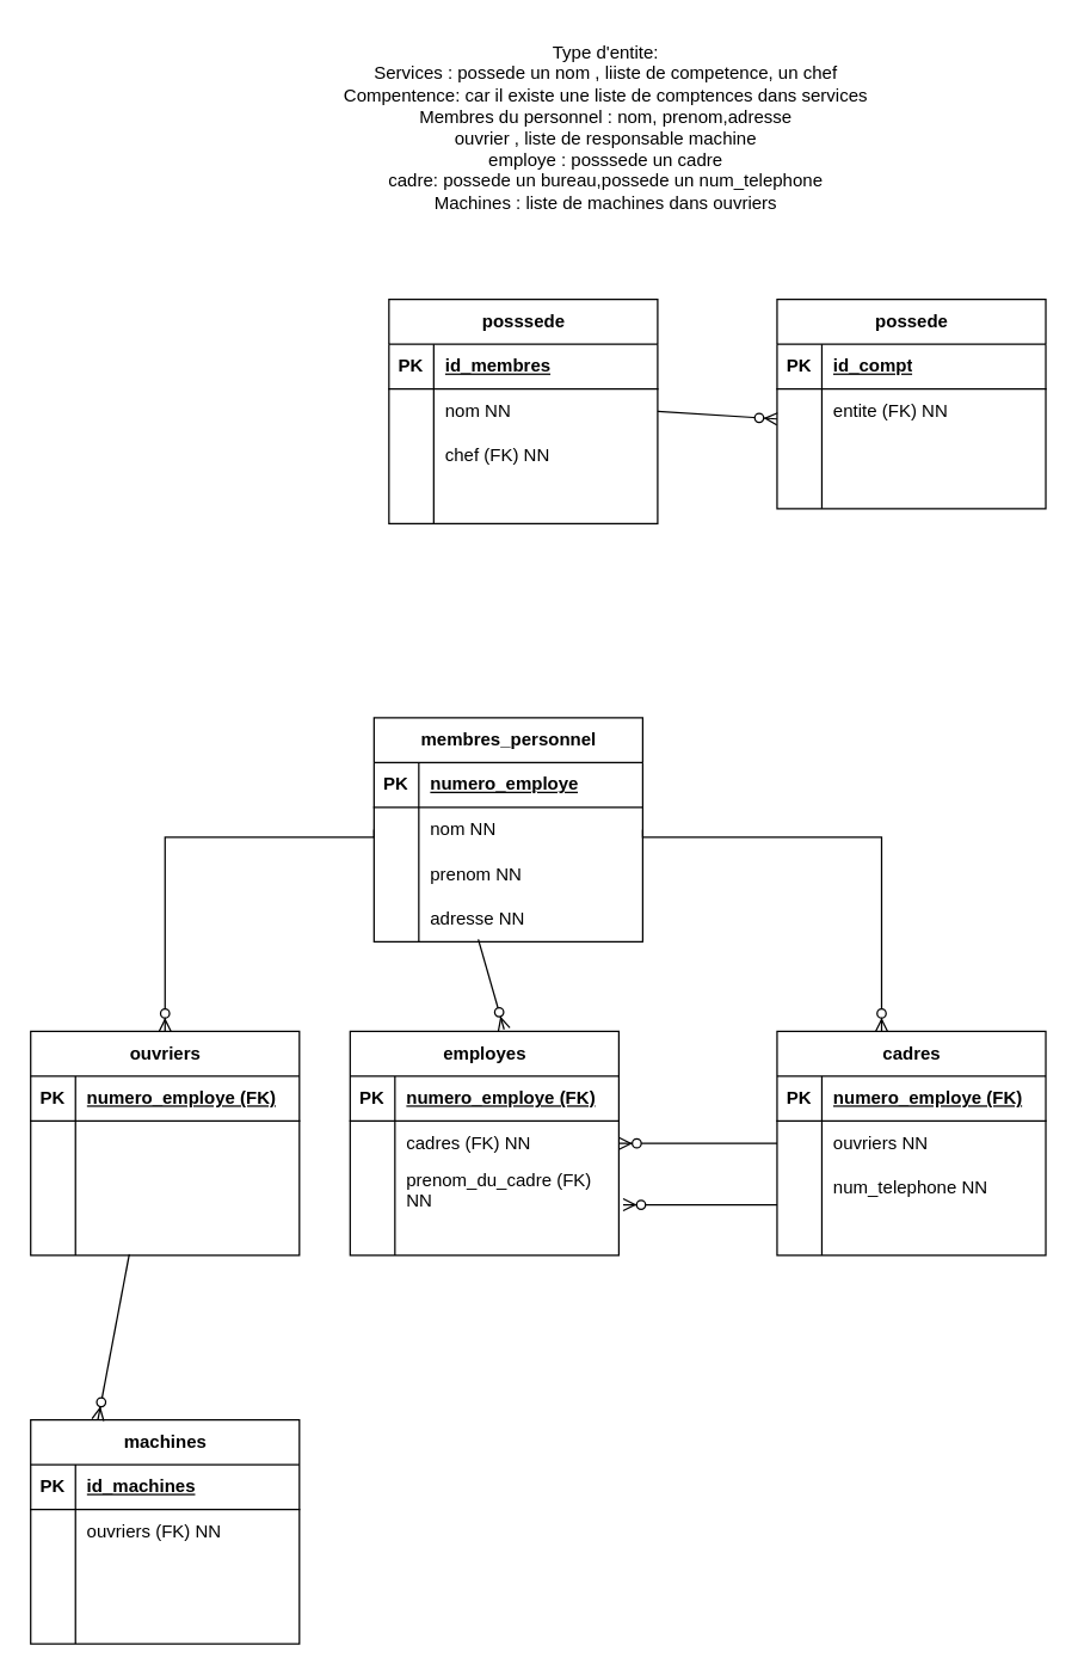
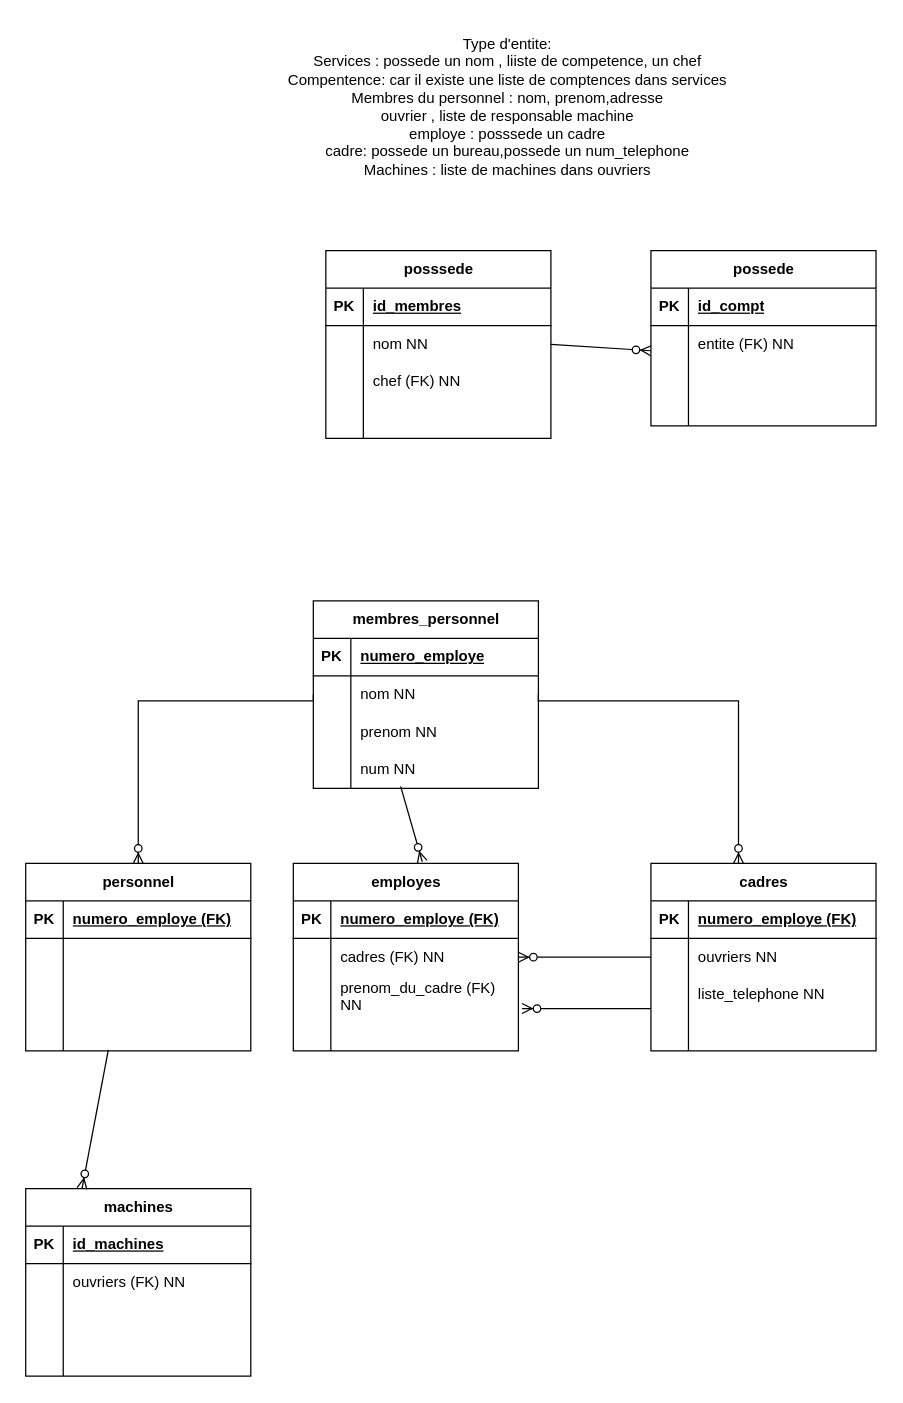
- <mxCell id="14" value="adresse NN" style="shape=partialRectangle;connectable=0;fillColor=none;top=0;left=0;bottom=0;right=0;align=left;spacingLeft=6;overflow=hidden;whiteSpace=wrap;html=1;" vertex="1" parent="12"><mxGeometry x="30" width="150" height="30" as="geometry"><mxRectangle width="150" height="30" as="alternateBounds" /></mxGeometry></mxCell>
+ <mxCell id="14" value="num NN" style="shape=partialRectangle;connectable=0;fillColor=none;top=0;left=0;bottom=0;right=0;align=left;spacingLeft=6;overflow=hidden;whiteSpace=wrap;html=1;" vertex="1" parent="12"><mxGeometry x="30" width="150" height="30" as="geometry"><mxRectangle width="150" height="30" as="alternateBounds" /></mxGeometry></mxCell>
- <mxCell id="28" value="ouvriers" style="shape=table;startSize=30;container=1;collapsible=1;childLayout=tableLayout;fixedRows=1;rowLines=0;fontStyle=1;align=center;resizeLast=1;html=1;" vertex="1" parent="1"><mxGeometry x="20" y="690" width="180" height="150" as="geometry" /></mxCell>
+ <mxCell id="28" value="personnel" style="shape=table;startSize=30;container=1;collapsible=1;childLayout=tableLayout;fixedRows=1;rowLines=0;fontStyle=1;align=center;resizeLast=1;html=1;" vertex="1" parent="1"><mxGeometry x="20" y="690" width="180" height="150" as="geometry" /></mxCell>
- <mxCell id="63" value="num_telephone NN" style="shape=partialRectangle;connectable=0;fillColor=none;top=0;left=0;bottom=0;right=0;align=left;spacingLeft=6;overflow=hidden;whiteSpace=wrap;html=1;" vertex="1" parent="61"><mxGeometry x="30" width="150" height="30" as="geometry"><mxRectangle width="150" height="30" as="alternateBounds" /></mxGeometry></mxCell>
+ <mxCell id="63" value="liste_telephone NN" style="shape=partialRectangle;connectable=0;fillColor=none;top=0;left=0;bottom=0;right=0;align=left;spacingLeft=6;overflow=hidden;whiteSpace=wrap;html=1;" vertex="1" parent="61"><mxGeometry x="30" width="150" height="30" as="geometry"><mxRectangle width="150" height="30" as="alternateBounds" /></mxGeometry></mxCell>
